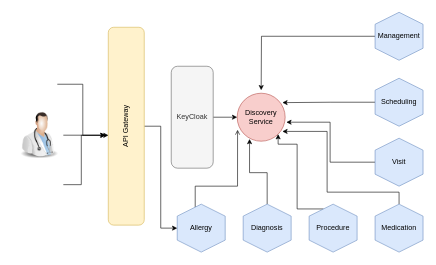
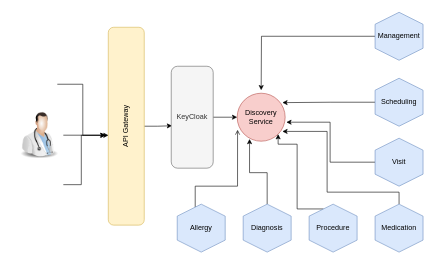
- <mxCell id="8" style="edgeStyle=orthogonalEdgeStyle;rounded=0;orthogonalLoop=1;jettySize=auto;html=1;" edge="1" parent="1" source="9" target="20"><mxGeometry relative="1" as="geometry" /></mxCell>
+ <mxCell id="8" style="edgeStyle=orthogonalEdgeStyle;rounded=0;orthogonalLoop=1;jettySize=auto;html=1;entryX=0.019;entryY=0.584;entryDx=0;entryDy=0;entryPerimeter=0;" edge="1" parent="1" source="9" target="11"><mxGeometry relative="1" as="geometry" /></mxCell>
